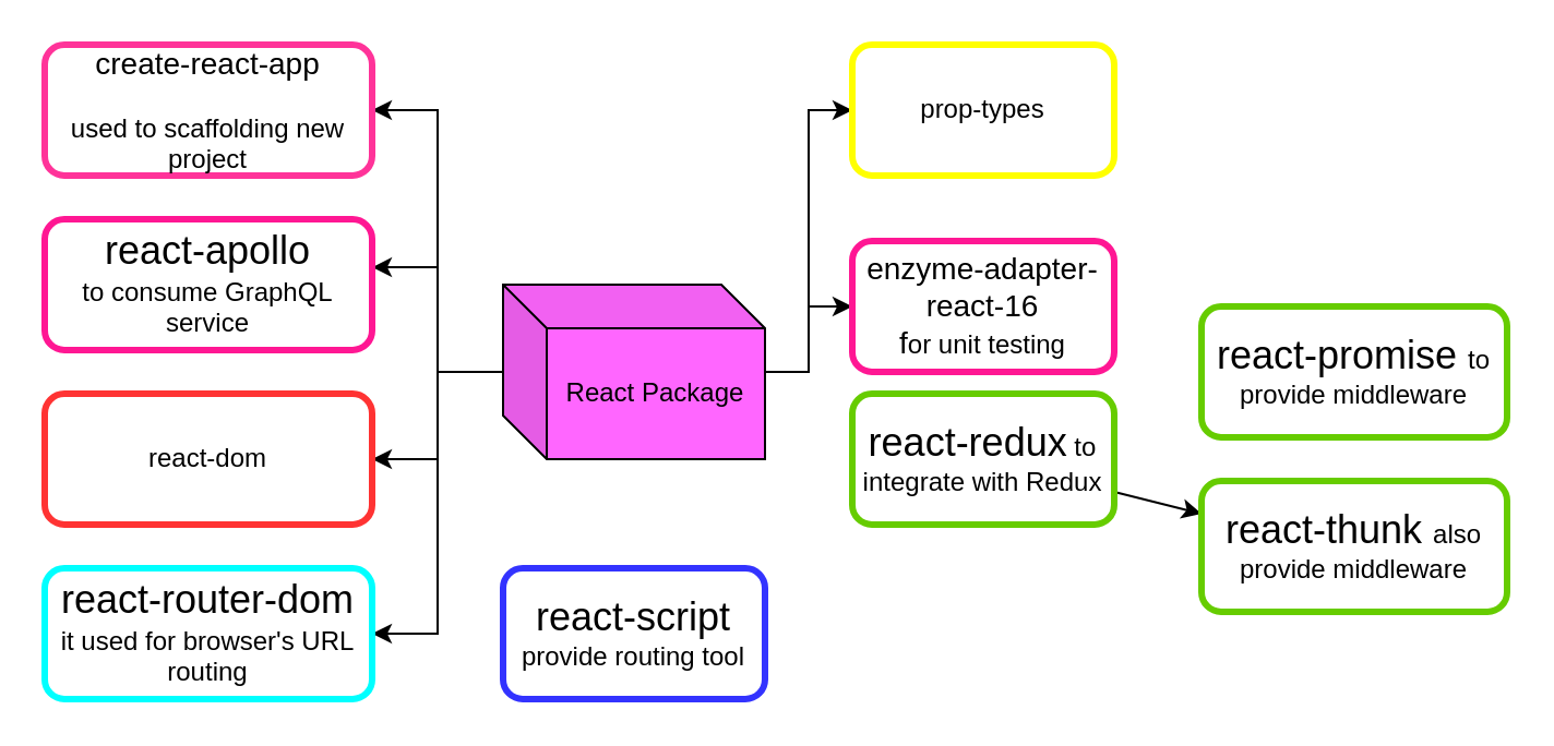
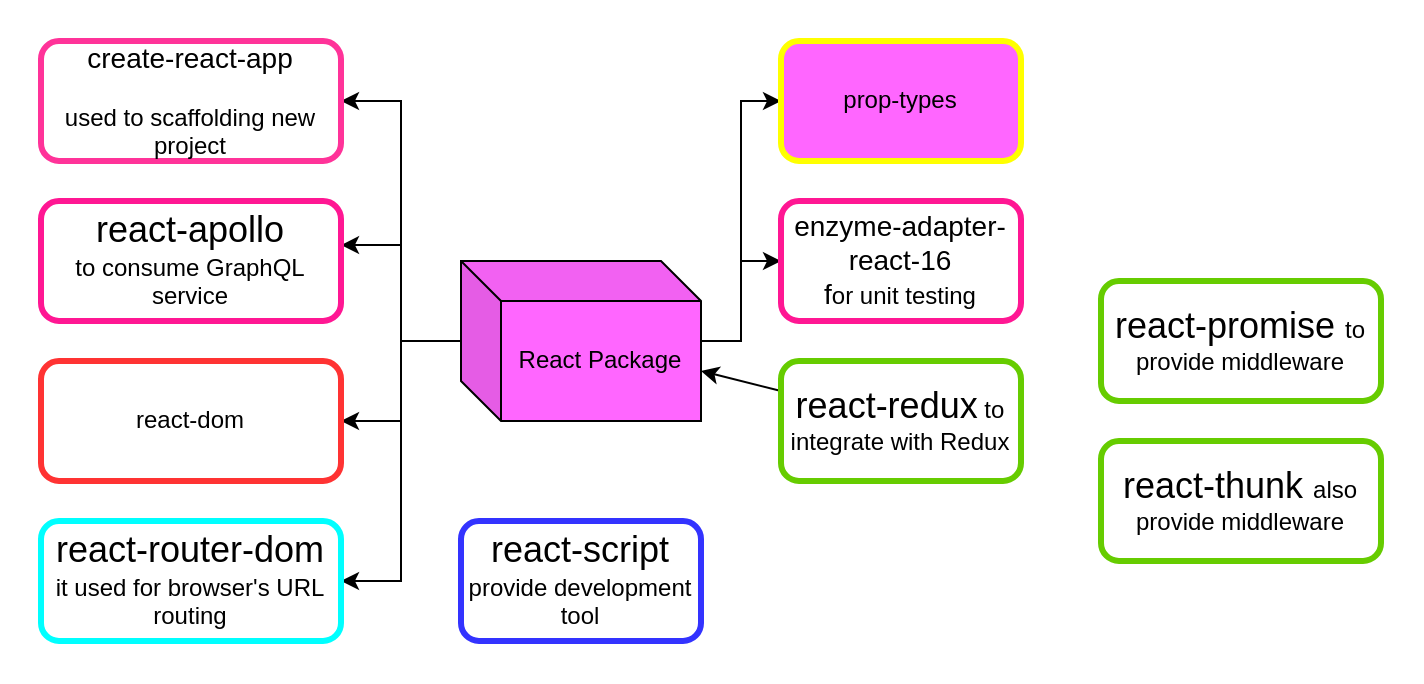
- <mxCell id="14" value="prop-types" style="rounded=1;whiteSpace=wrap;html=1;strokeWidth=3;strokeColor=#FFFF00;" parent="1" vertex="1"><mxGeometry x="390" y="20" width="120" height="60" as="geometry" /></mxCell>
+ <mxCell id="14" value="prop-types" style="rounded=1;whiteSpace=wrap;html=1;strokeWidth=3;strokeColor=#FFFF00;fillColor=#ff66ff;" parent="1" vertex="1"><mxGeometry x="390" y="20" width="120" height="60" as="geometry" /></mxCell>
- <mxCell id="15" value="&lt;font style=&quot;font-size: 14px&quot;&gt;enzyme-adapter-react-16&lt;br&gt;f&lt;/font&gt;&lt;font&gt;&lt;font style=&quot;font-size: 12px&quot;&gt;or unit testing&lt;/font&gt;&lt;br&gt;&lt;/font&gt;" style="rounded=1;whiteSpace=wrap;html=1;strokeWidth=3;strokeColor=#FF1793;" parent="1" vertex="1"><mxGeometry x="390" y="110" width="120" height="60" as="geometry" /></mxCell>
+ <mxCell id="15" value="&lt;font style=&quot;font-size: 14px&quot;&gt;enzyme-adapter-react-16&lt;br&gt;f&lt;/font&gt;&lt;font&gt;&lt;font style=&quot;font-size: 12px&quot;&gt;or unit testing&lt;/font&gt;&lt;br&gt;&lt;/font&gt;" style="rounded=1;whiteSpace=wrap;html=1;strokeWidth=3;strokeColor=#FF1793;" parent="1" vertex="1"><mxGeometry x="390" y="100" width="120" height="60" as="geometry" /></mxCell>
- <mxCell id="16" style="edgeStyle=none;rounded=0;orthogonalLoop=1;jettySize=auto;html=1;entryX=0;entryY=0.25;entryDx=0;entryDy=0;" parent="1" source="17" target="18" edge="1"><mxGeometry relative="1" as="geometry" /></mxCell>
+ <mxCell id="16" style="edgeStyle=none;rounded=0;orthogonalLoop=1;jettySize=auto;html=1;" parent="1" source="17" target="8" edge="1"><mxGeometry relative="1" as="geometry" /></mxCell>
- <mxCell id="13" value="&lt;font style=&quot;font-size: 18px&quot;&gt;react-script&lt;/font&gt;&lt;br&gt;provide routing tool" style="rounded=1;whiteSpace=wrap;html=1;strokeWidth=3;strokeColor=#3333FF;" parent="1" vertex="1"><mxGeometry x="230" y="260" width="120" height="60" as="geometry" /></mxCell>
+ <mxCell id="13" value="&lt;font style=&quot;font-size: 18px&quot;&gt;react-script&lt;/font&gt;&lt;br&gt;provide development tool" style="rounded=1;whiteSpace=wrap;html=1;strokeWidth=3;strokeColor=#3333FF;" parent="1" vertex="1"><mxGeometry x="230" y="260" width="120" height="60" as="geometry" /></mxCell>
